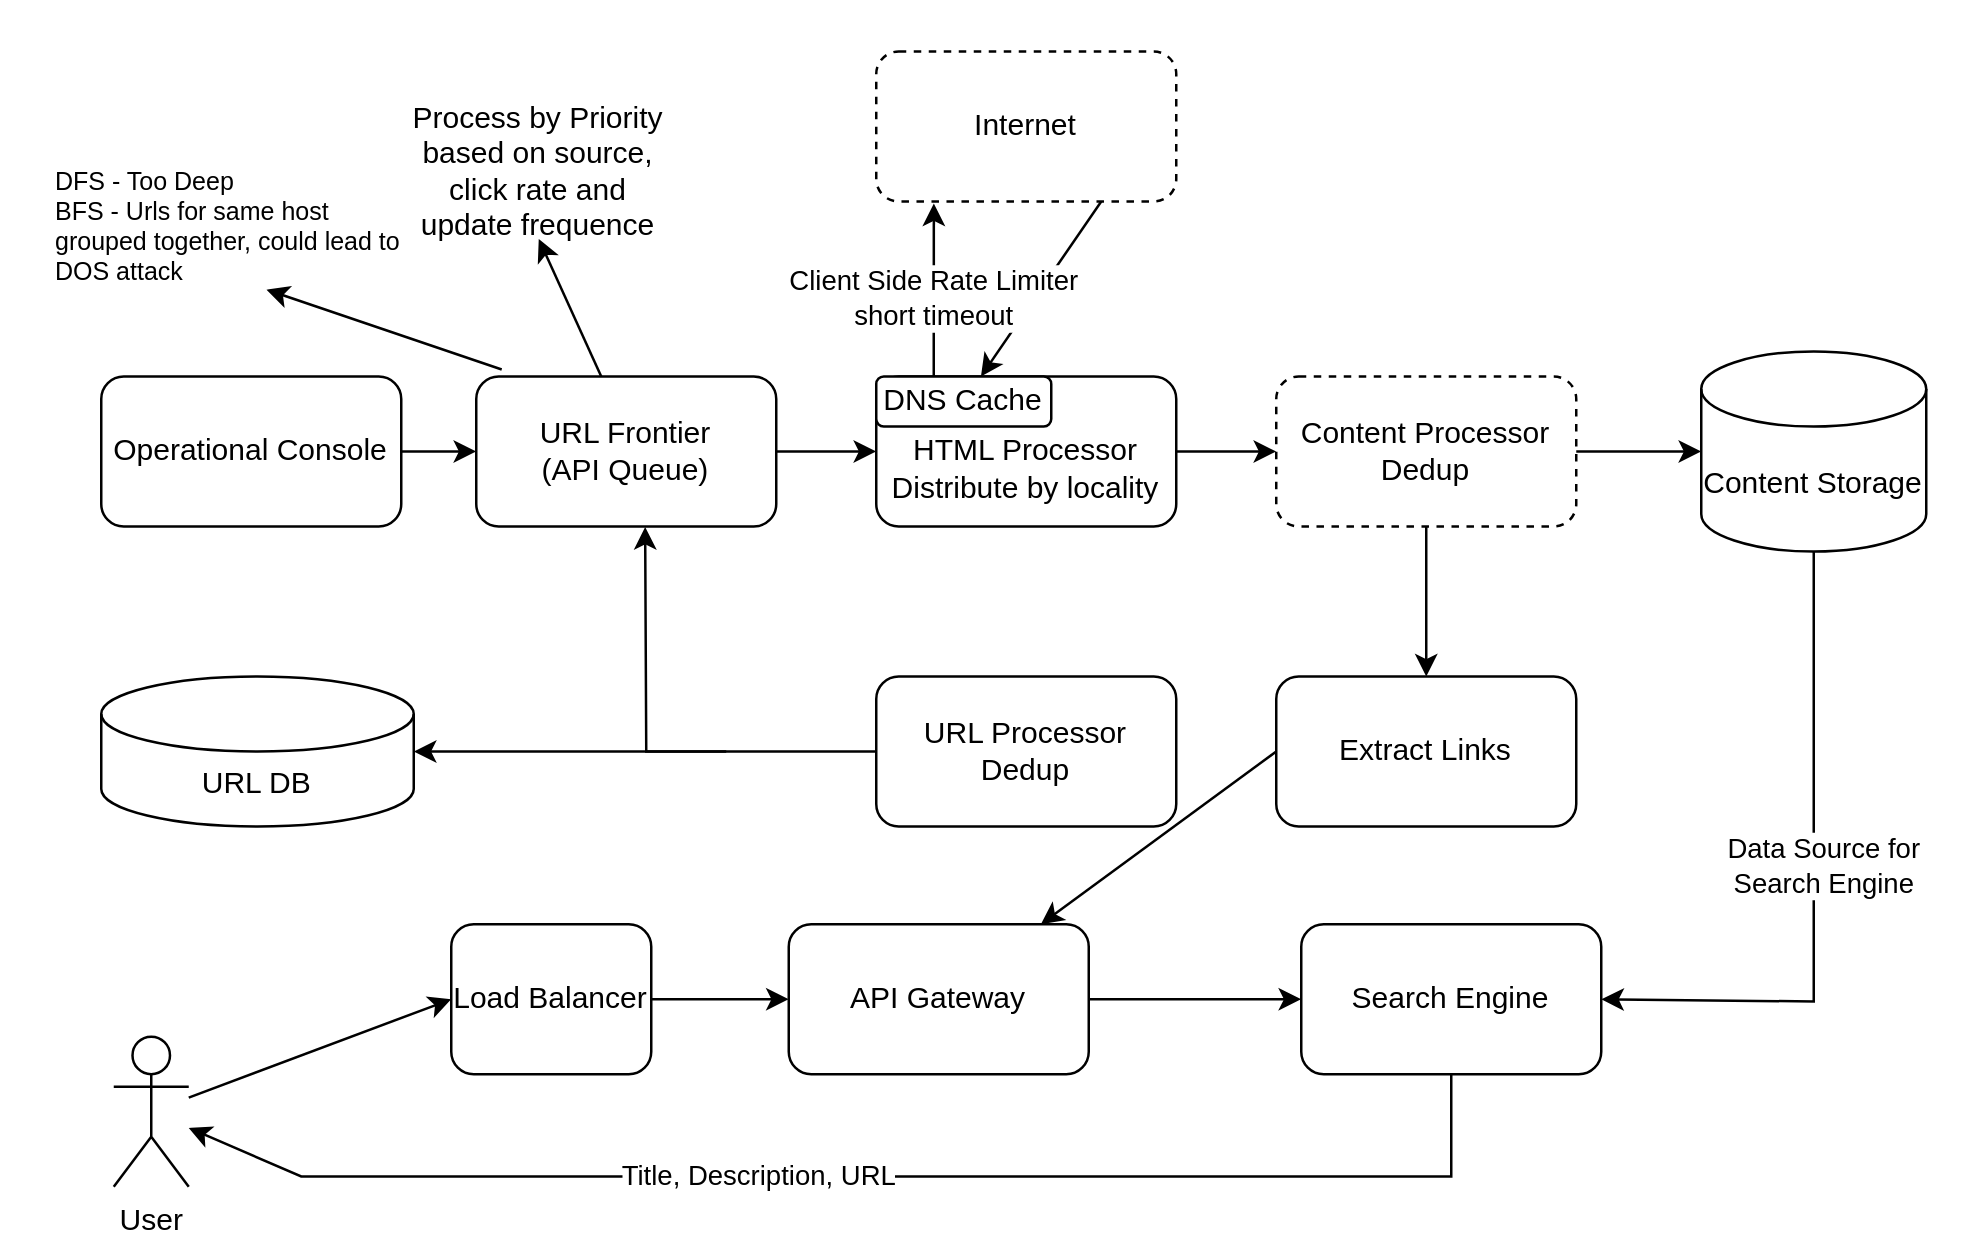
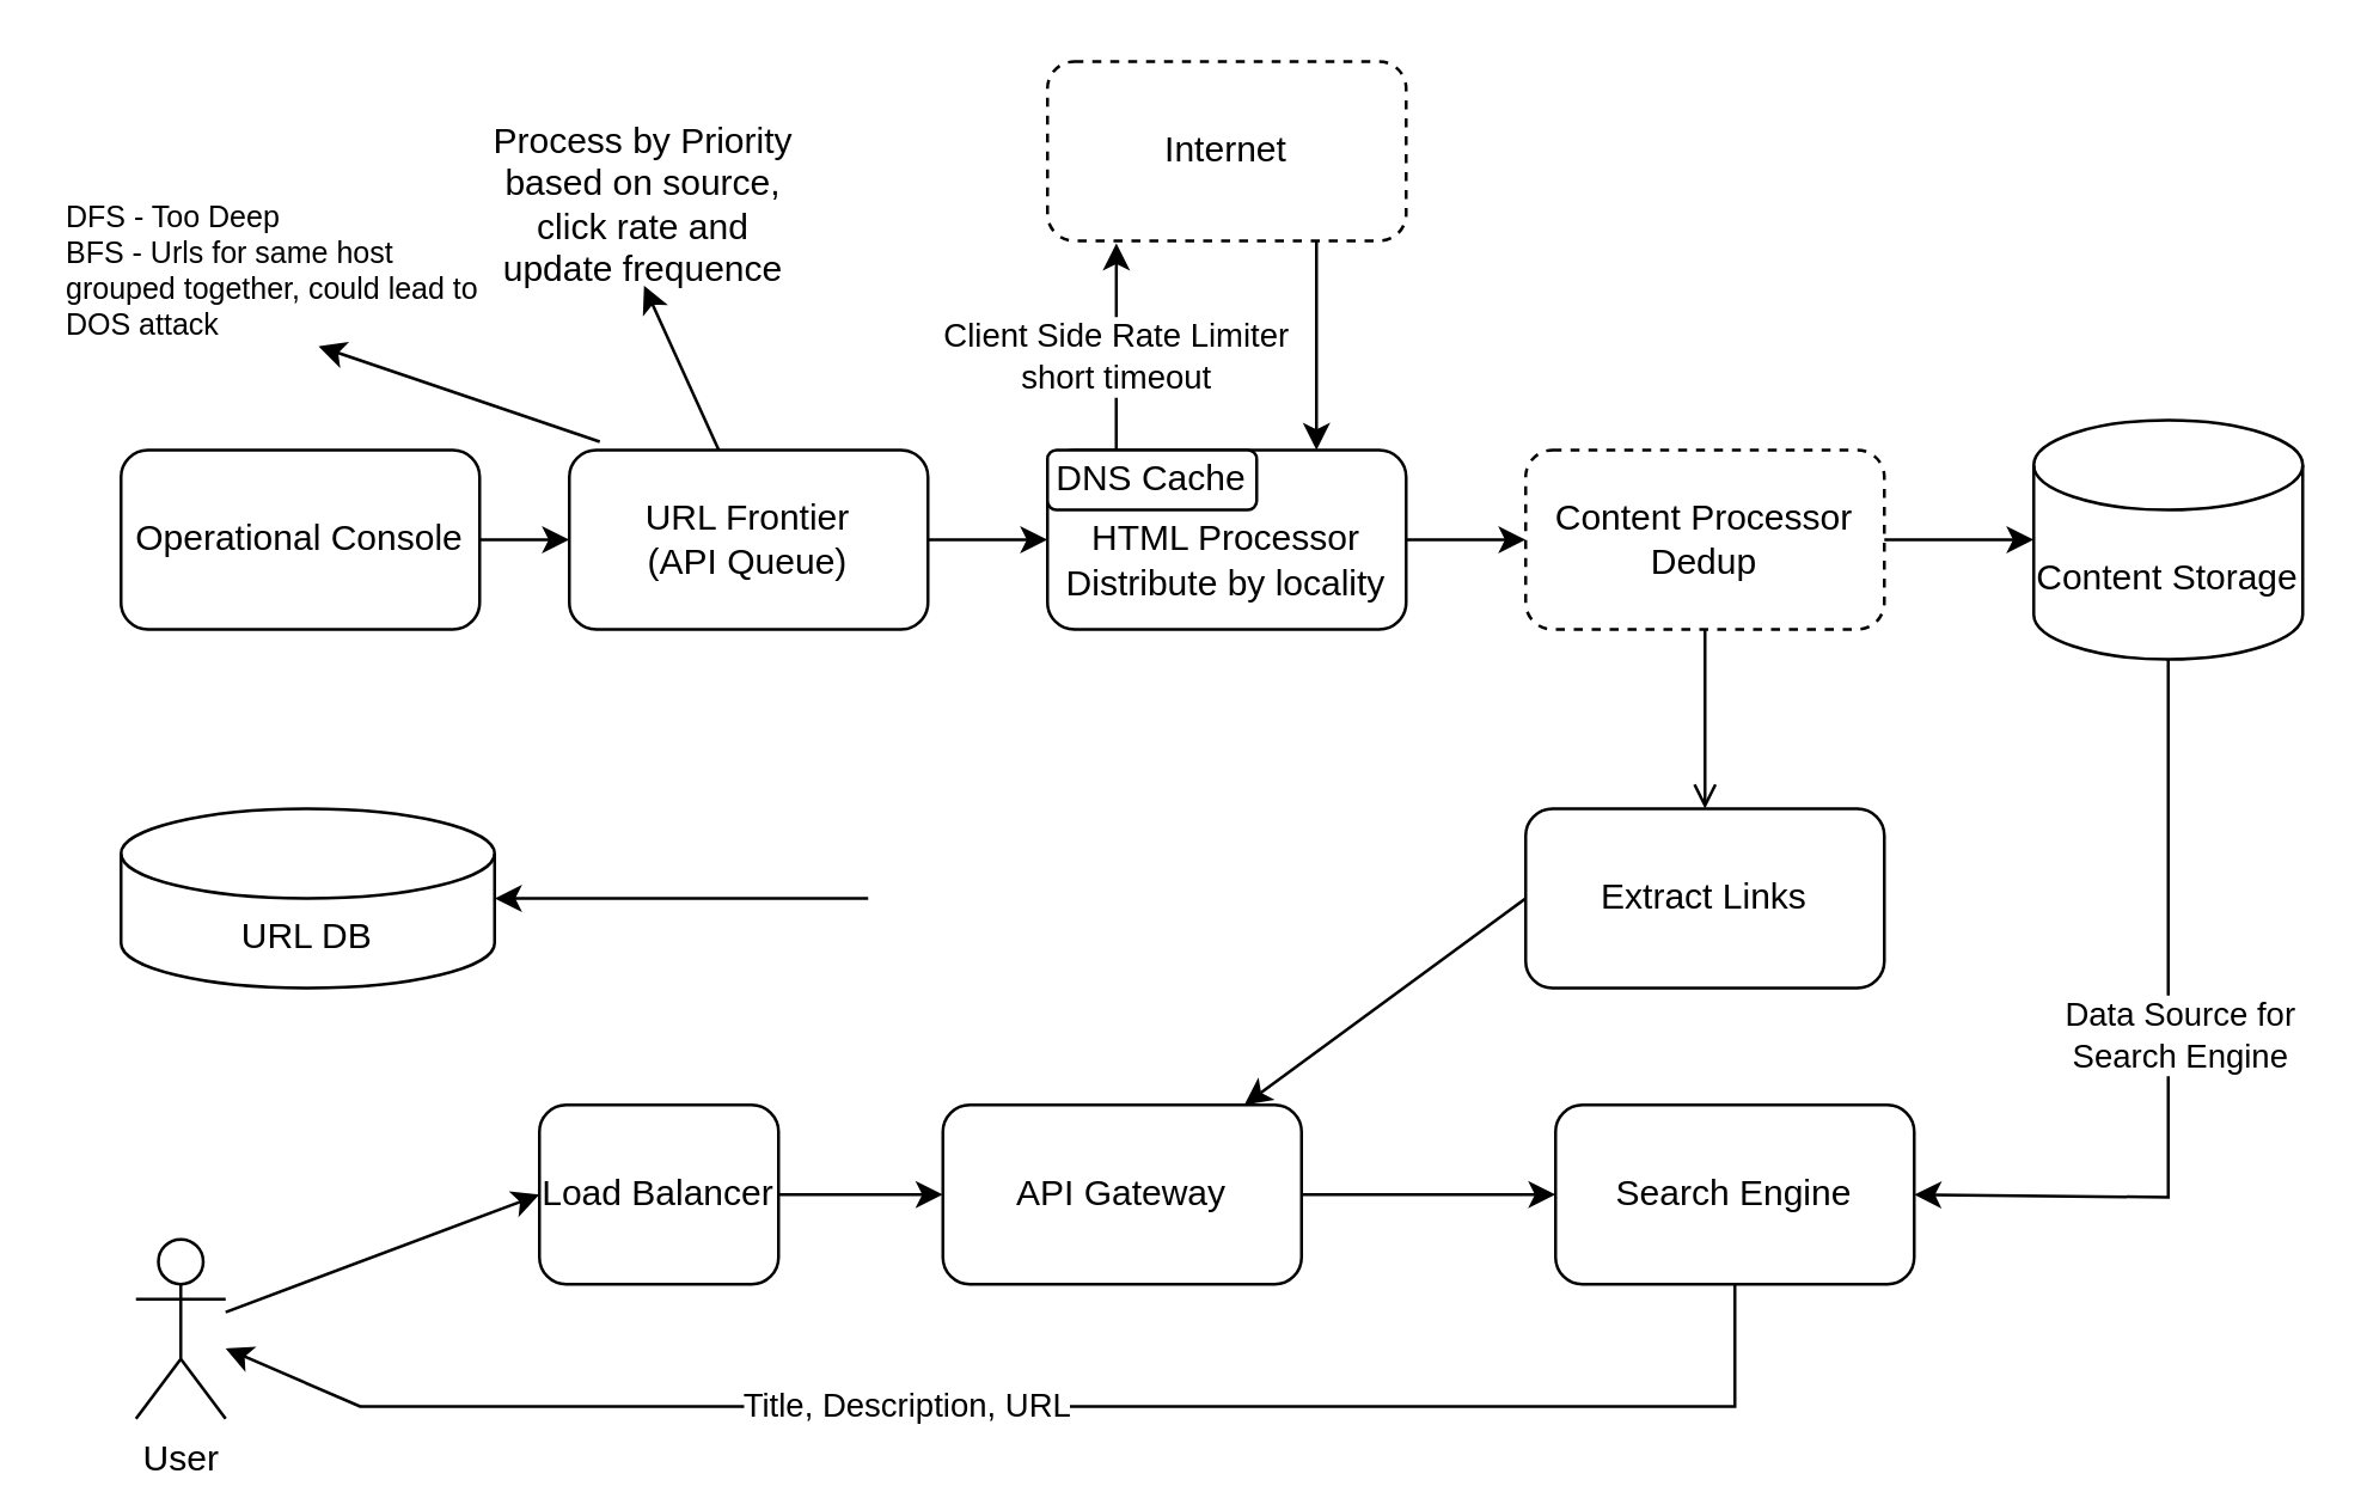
- <mxCell id="19" value="" style="endArrow=classic;html=1;rounded=0;exitX=0.75;exitY=1;exitDx=0;exitDy=0;" parent="1" source="20" target="27" edge="1"><mxGeometry width="50" height="50" relative="1" as="geometry"><mxPoint x="400" y="80" as="sourcePoint" /><mxPoint x="550" y="-50" as="targetPoint" /></mxGeometry></mxCell>
+ <mxCell id="19" value="" style="endArrow=classic;html=1;rounded=0;entryX=0.75;entryY=0;entryDx=0;entryDy=0;exitX=0.75;exitY=1;exitDx=0;exitDy=0;" parent="1" source="20" target="3" edge="1"><mxGeometry width="50" height="50" relative="1" as="geometry"><mxPoint x="400" y="80" as="sourcePoint" /><mxPoint x="550" y="-50" as="targetPoint" /></mxGeometry></mxCell>
- <mxCell id="12" value="" style="endArrow=classic;html=1;rounded=0;exitX=0;exitY=0.5;exitDx=0;exitDy=0;entryX=0.563;entryY=1.003;entryDx=0;entryDy=0;entryPerimeter=0;" parent="1" source="10" target="2" edge="1"><mxGeometry width="50" height="50" relative="1" as="geometry"><mxPoint x="100" y="370" as="sourcePoint" /><mxPoint x="90" y="210" as="targetPoint" /><Array as="points"><mxPoint x="258" y="300" /></Array></mxGeometry></mxCell>
- <mxCell id="17" value="" style="endArrow=classic;html=1;rounded=0;exitX=0.5;exitY=1;exitDx=0;exitDy=0;" parent="1" source="5" target="18" edge="1"><mxGeometry width="50" height="50" relative="1" as="geometry"><mxPoint x="570" y="210" as="sourcePoint" /><mxPoint x="570" y="300" as="targetPoint" /><Array as="points" /></mxGeometry></mxCell>
+ <mxCell id="17" value="" style="endArrow=open;html=1;rounded=0;exitX=0.5;exitY=1;exitDx=0;exitDy=0;" parent="1" source="5" target="18" edge="1"><mxGeometry width="50" height="50" relative="1" as="geometry"><mxPoint x="570" y="210" as="sourcePoint" /><mxPoint x="570" y="300" as="targetPoint" /><Array as="points" /></mxGeometry></mxCell>
- <mxCell id="10" value="URL Processor&lt;br&gt;Dedup" style="rounded=1;whiteSpace=wrap;html=1;" parent="1" vertex="1"><mxGeometry x="350" y="270" width="120" height="60" as="geometry" /></mxCell>
